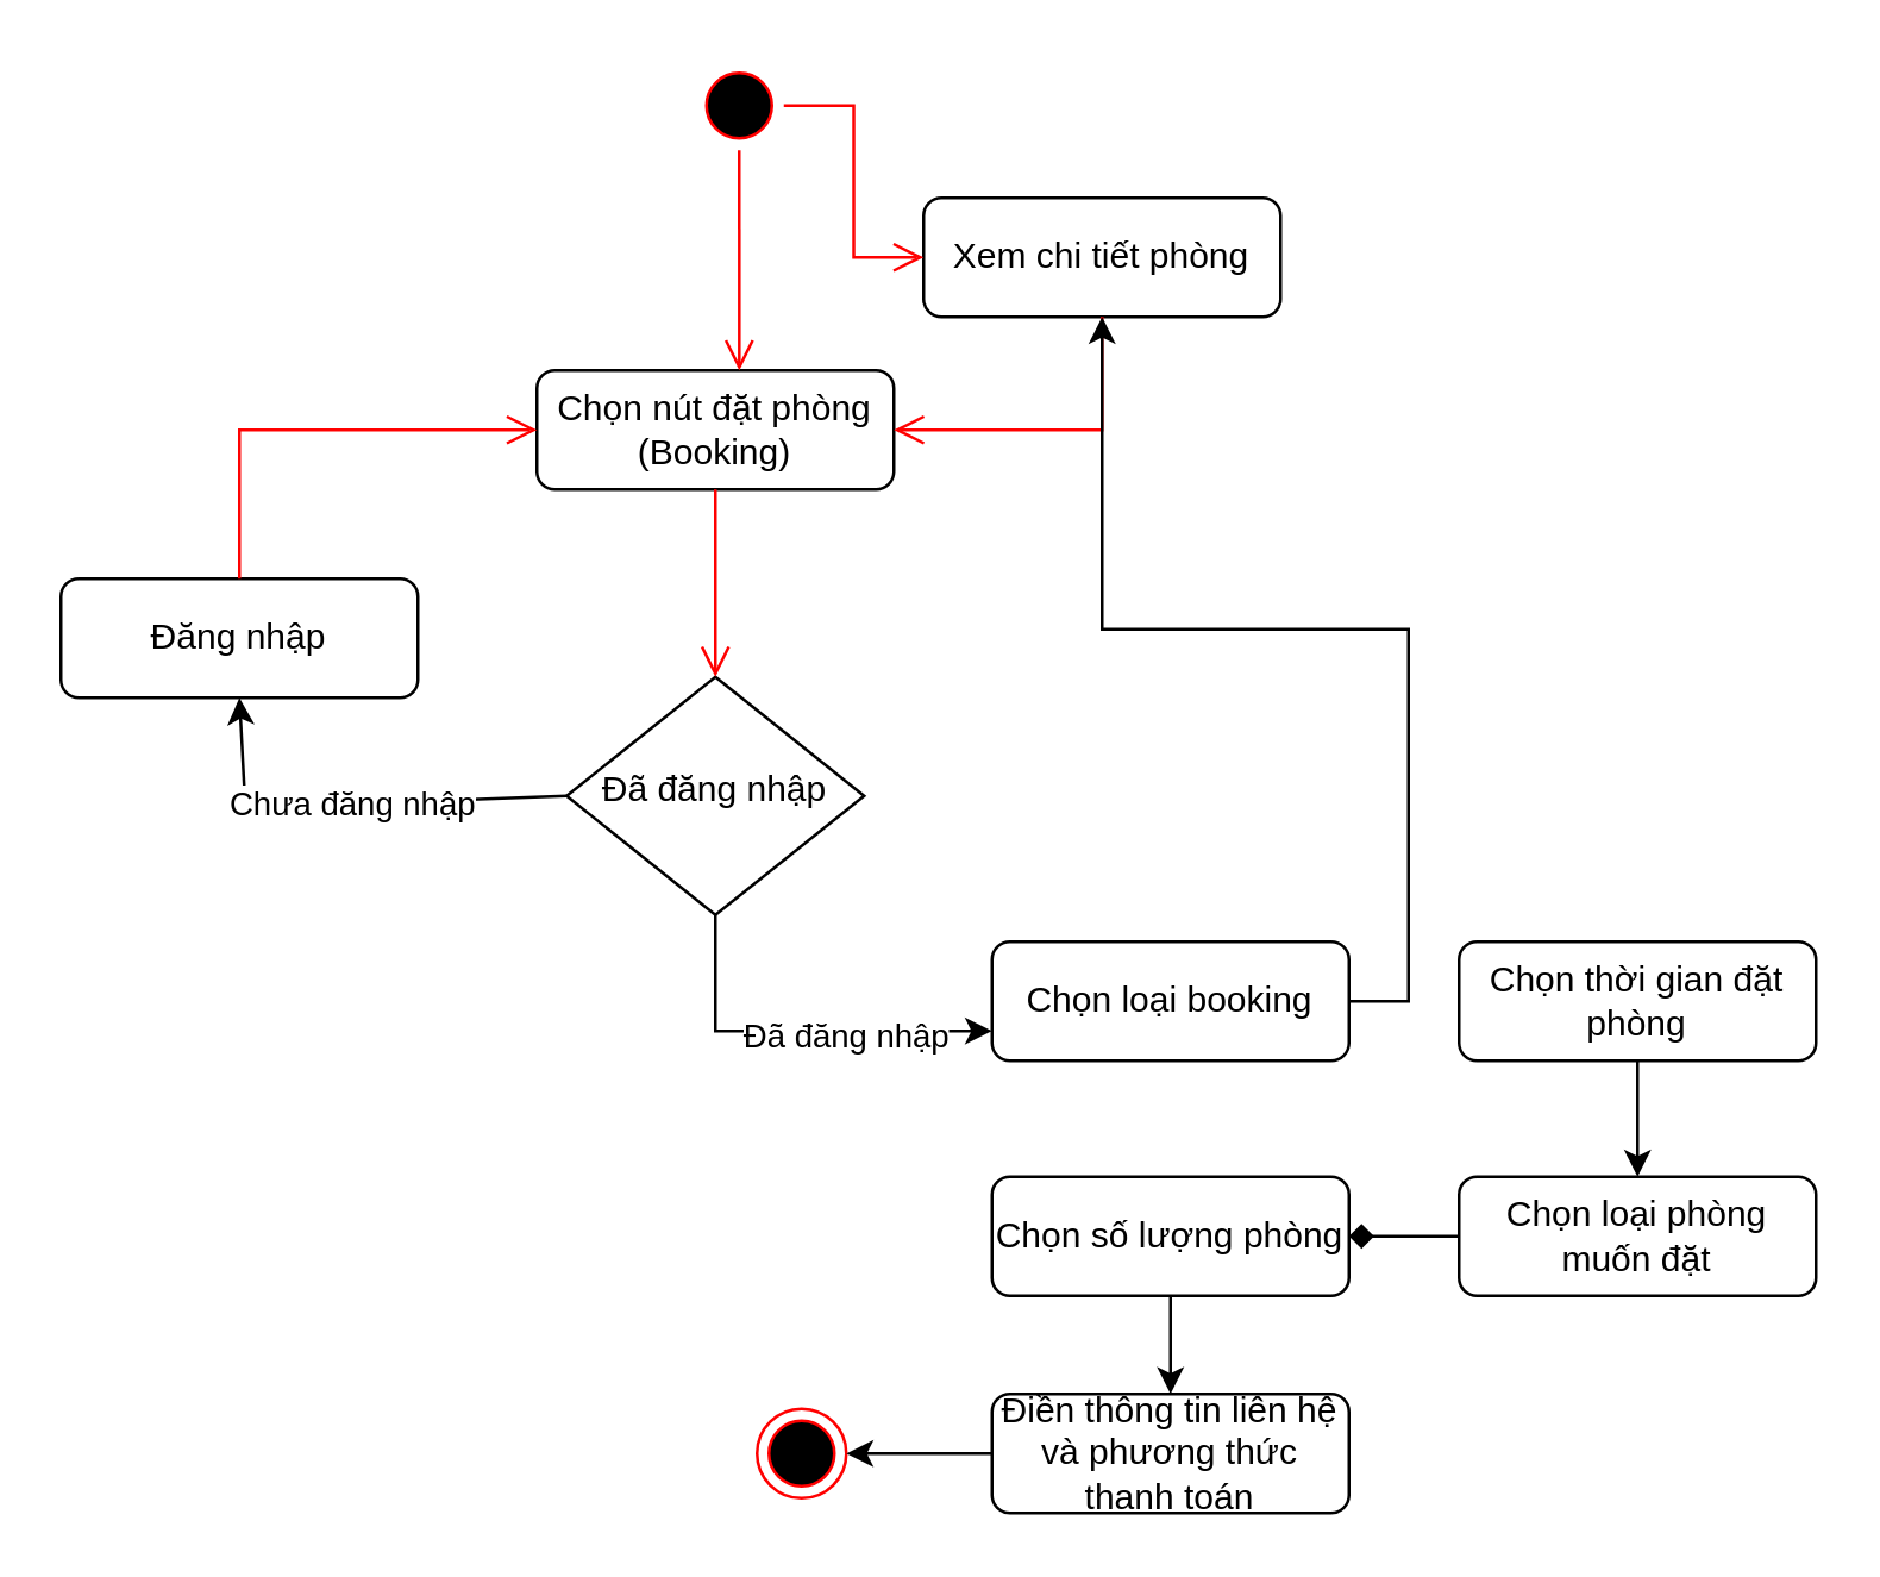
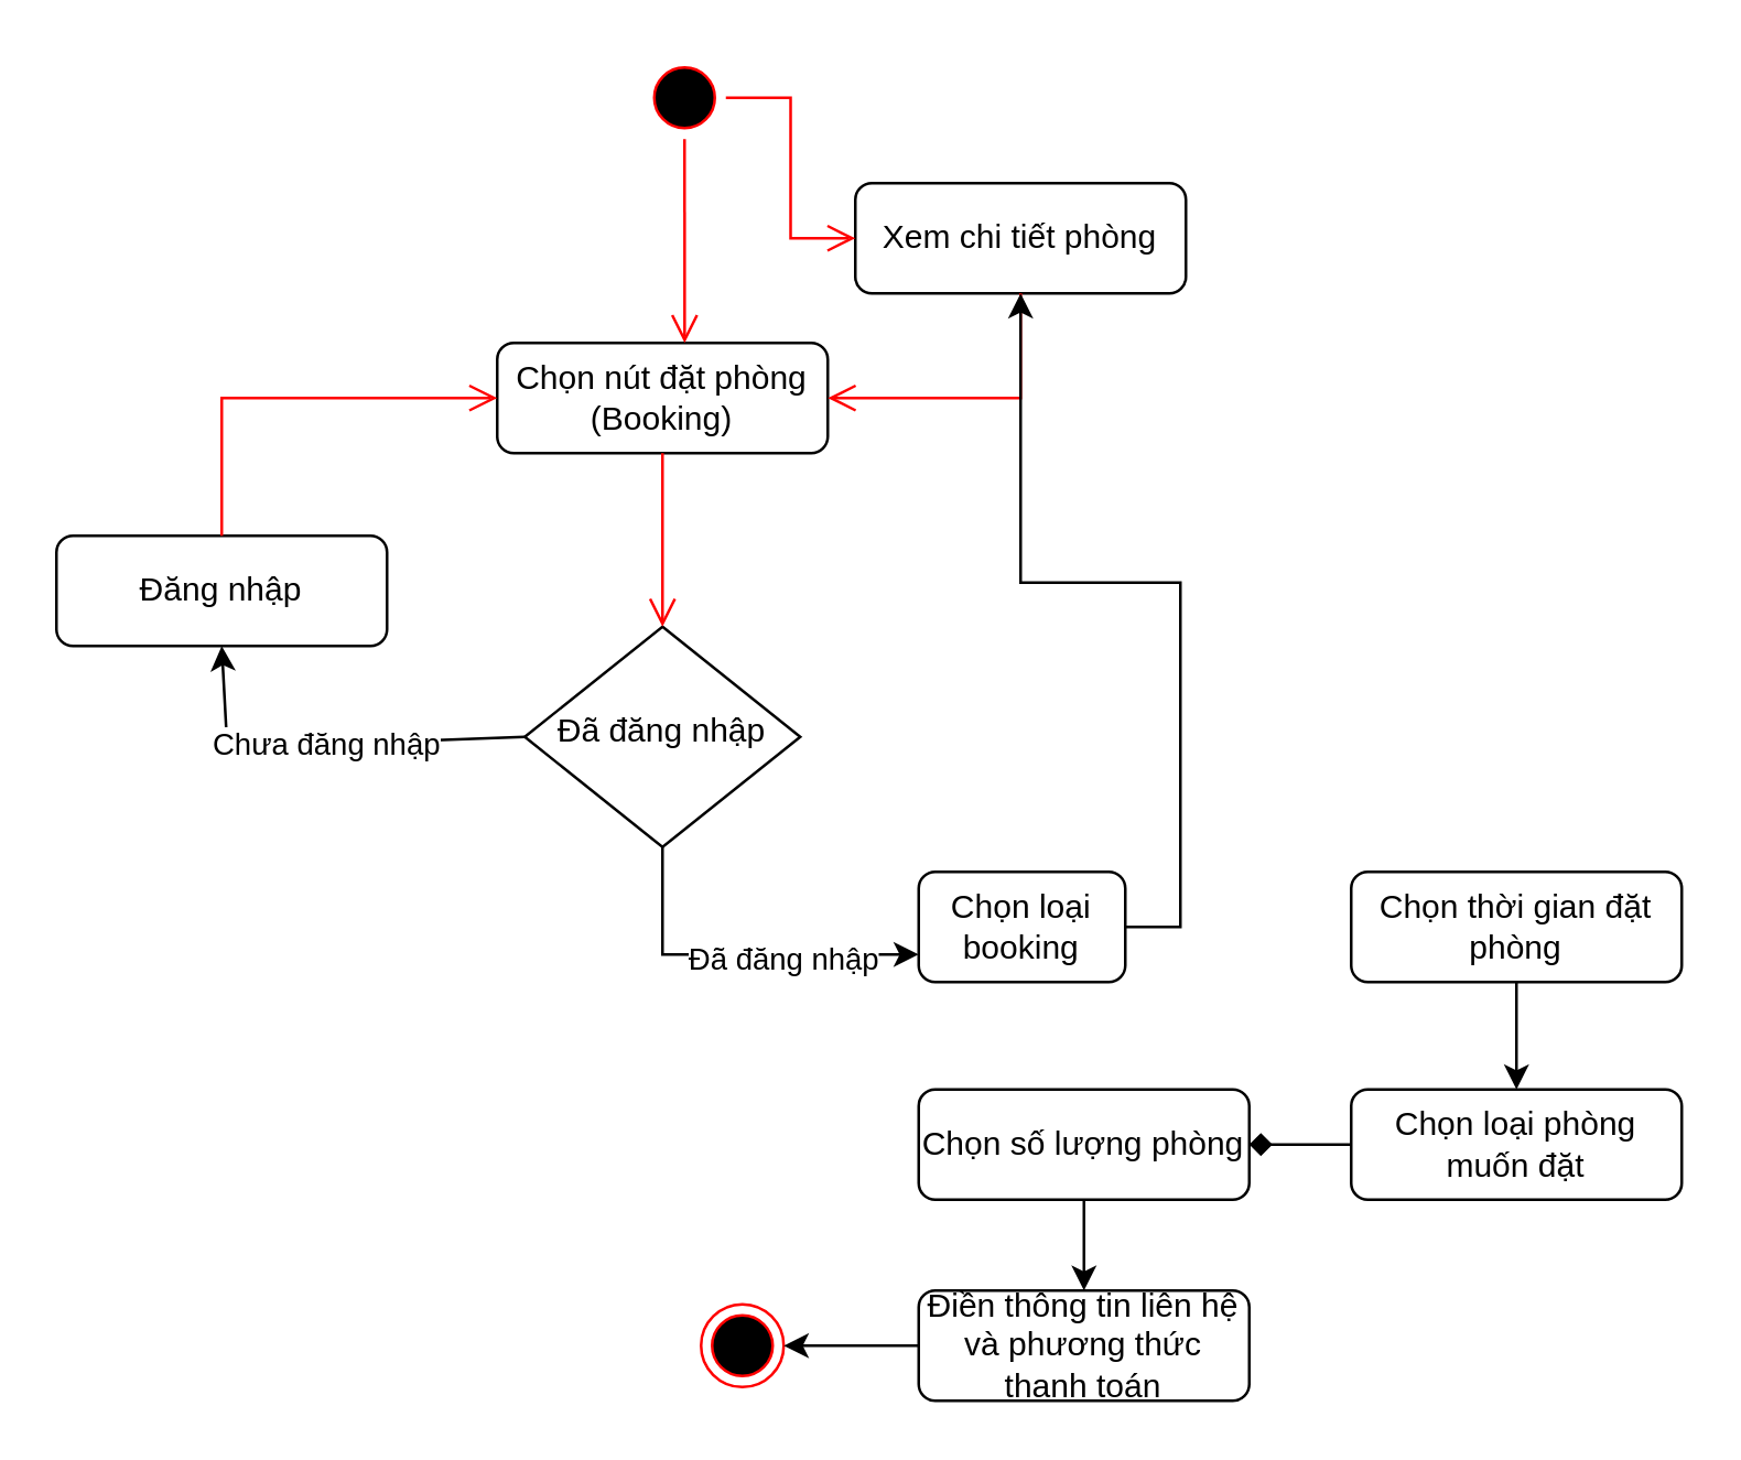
- <mxCell id="16" value="Chọn loại booking" style="rounded=1;whiteSpace=wrap;html=1;fontSize=12;glass=0;strokeWidth=1;shadow=0;" vertex="1" parent="1"><mxGeometry x="333" y="316" width="120" height="40" as="geometry" /></mxCell>
+ <mxCell id="16" value="Chọn loại booking" style="rounded=1;whiteSpace=wrap;html=1;fontSize=12;glass=0;strokeWidth=1;shadow=0;" vertex="1" parent="1"><mxGeometry x="333" y="316" width="75" height="40" as="geometry" /></mxCell>
